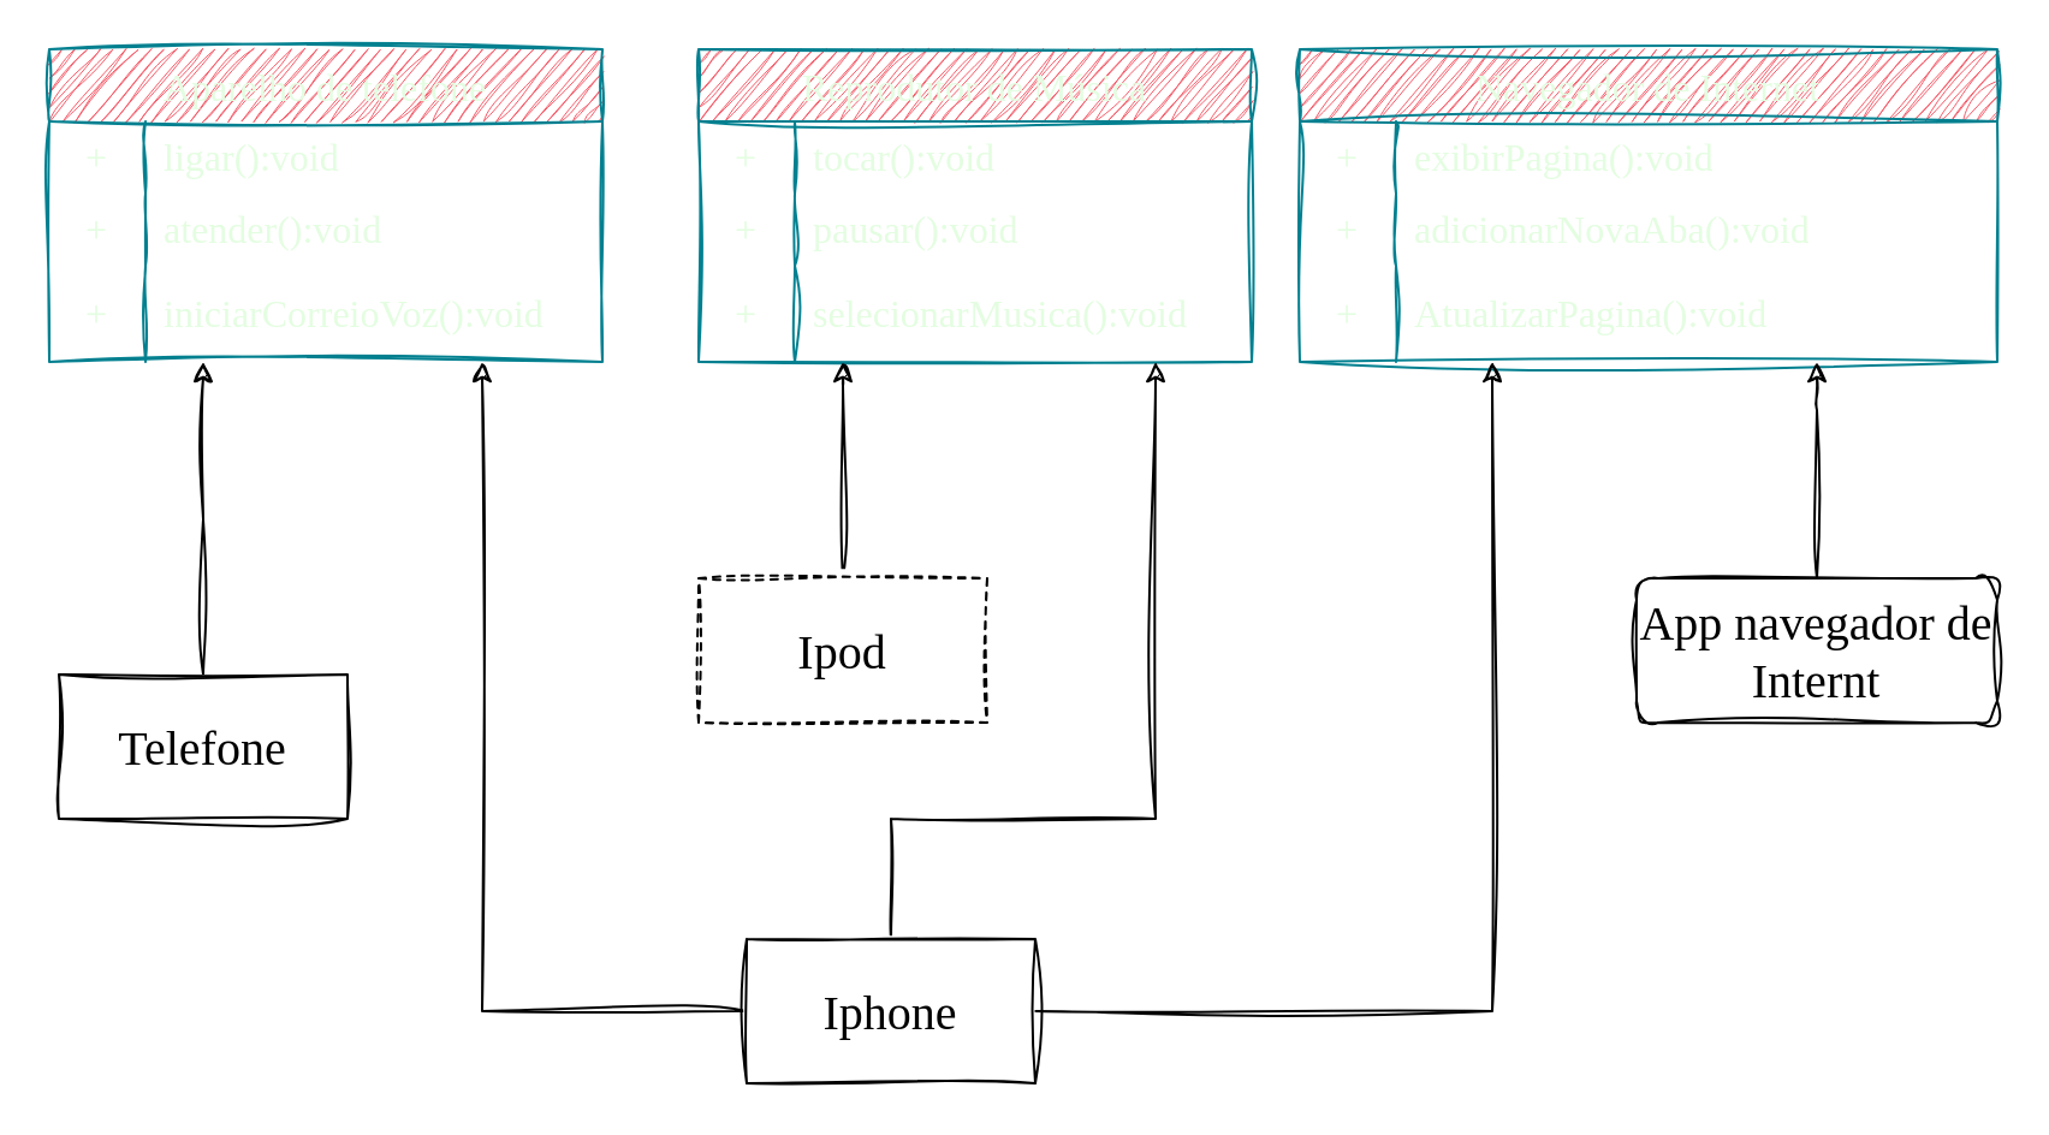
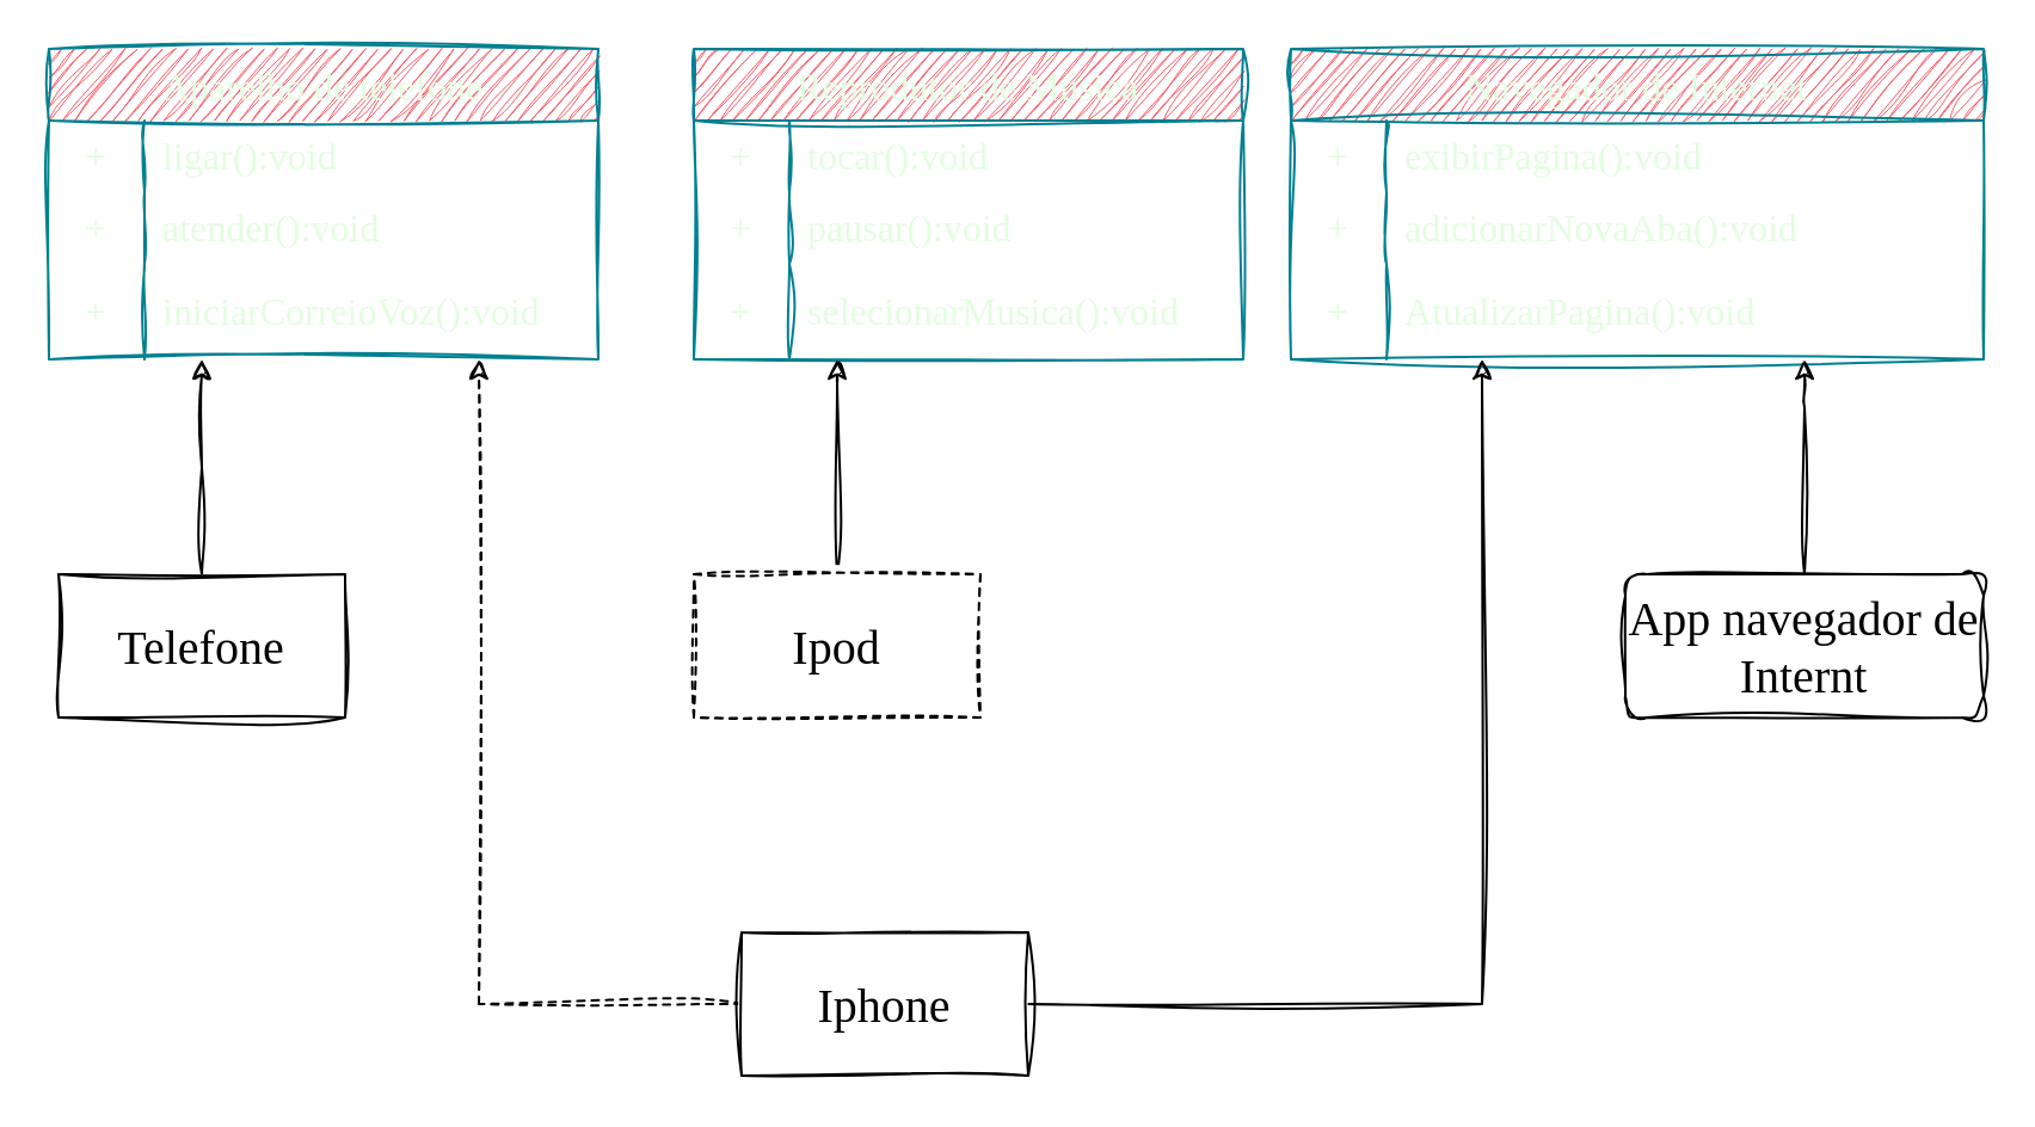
- <mxCell id="38" style="edgeStyle=orthogonalEdgeStyle;rounded=0;sketch=1;hachureGap=4;jiggle=2;curveFitting=1;orthogonalLoop=1;jettySize=auto;html=1;fontFamily=Architects Daughter;fontSource=https%3A%2F%2Ffonts.googleapis.com%2Fcss%3Ffamily%3DArchitects%2BDaughter;fontSize=16;" edge="1" parent="1" source="41" target="12"><mxGeometry relative="1" as="geometry"><Array as="points"><mxPoint x="200" y="420" /></Array></mxGeometry></mxCell>
+ <mxCell id="38" style="edgeStyle=orthogonalEdgeStyle;rounded=0;sketch=1;hachureGap=4;jiggle=2;curveFitting=1;orthogonalLoop=1;jettySize=auto;html=1;fontFamily=Architects Daughter;fontSource=https%3A%2F%2Ffonts.googleapis.com%2Fcss%3Ffamily%3DArchitects%2BDaughter;fontSize=16;dashed=1;" edge="1" parent="1" source="41" target="12"><mxGeometry relative="1" as="geometry"><Array as="points"><mxPoint x="200" y="420" /></Array></mxGeometry></mxCell>
- <mxCell id="33" value="Telefone" style="rounded=0;whiteSpace=wrap;html=1;sketch=1;hachureGap=4;jiggle=2;curveFitting=1;fontFamily=Architects Daughter;fontSource=https%3A%2F%2Ffonts.googleapis.com%2Fcss%3Ffamily%3DArchitects%2BDaughter;fontSize=20;" vertex="1" parent="1"><mxGeometry x="24" y="280" width="120" height="60" as="geometry" /></mxCell>
+ <mxCell id="33" value="Telefone" style="rounded=0;whiteSpace=wrap;html=1;sketch=1;hachureGap=4;jiggle=2;curveFitting=1;fontFamily=Architects Daughter;fontSource=https%3A%2F%2Ffonts.googleapis.com%2Fcss%3Ffamily%3DArchitects%2BDaughter;fontSize=20;" vertex="1" parent="1"><mxGeometry x="24" y="240" width="120" height="60" as="geometry" /></mxCell>
- <mxCell id="39" style="edgeStyle=orthogonalEdgeStyle;rounded=0;sketch=1;hachureGap=4;jiggle=2;curveFitting=1;orthogonalLoop=1;jettySize=auto;html=1;fontFamily=Architects Daughter;fontSource=https%3A%2F%2Ffonts.googleapis.com%2Fcss%3Ffamily%3DArchitects%2BDaughter;fontSize=16;" edge="1" parent="1" source="41" target="22"><mxGeometry relative="1" as="geometry"><Array as="points"><mxPoint x="370" y="340" /><mxPoint x="480" y="340" /></Array></mxGeometry></mxCell>
